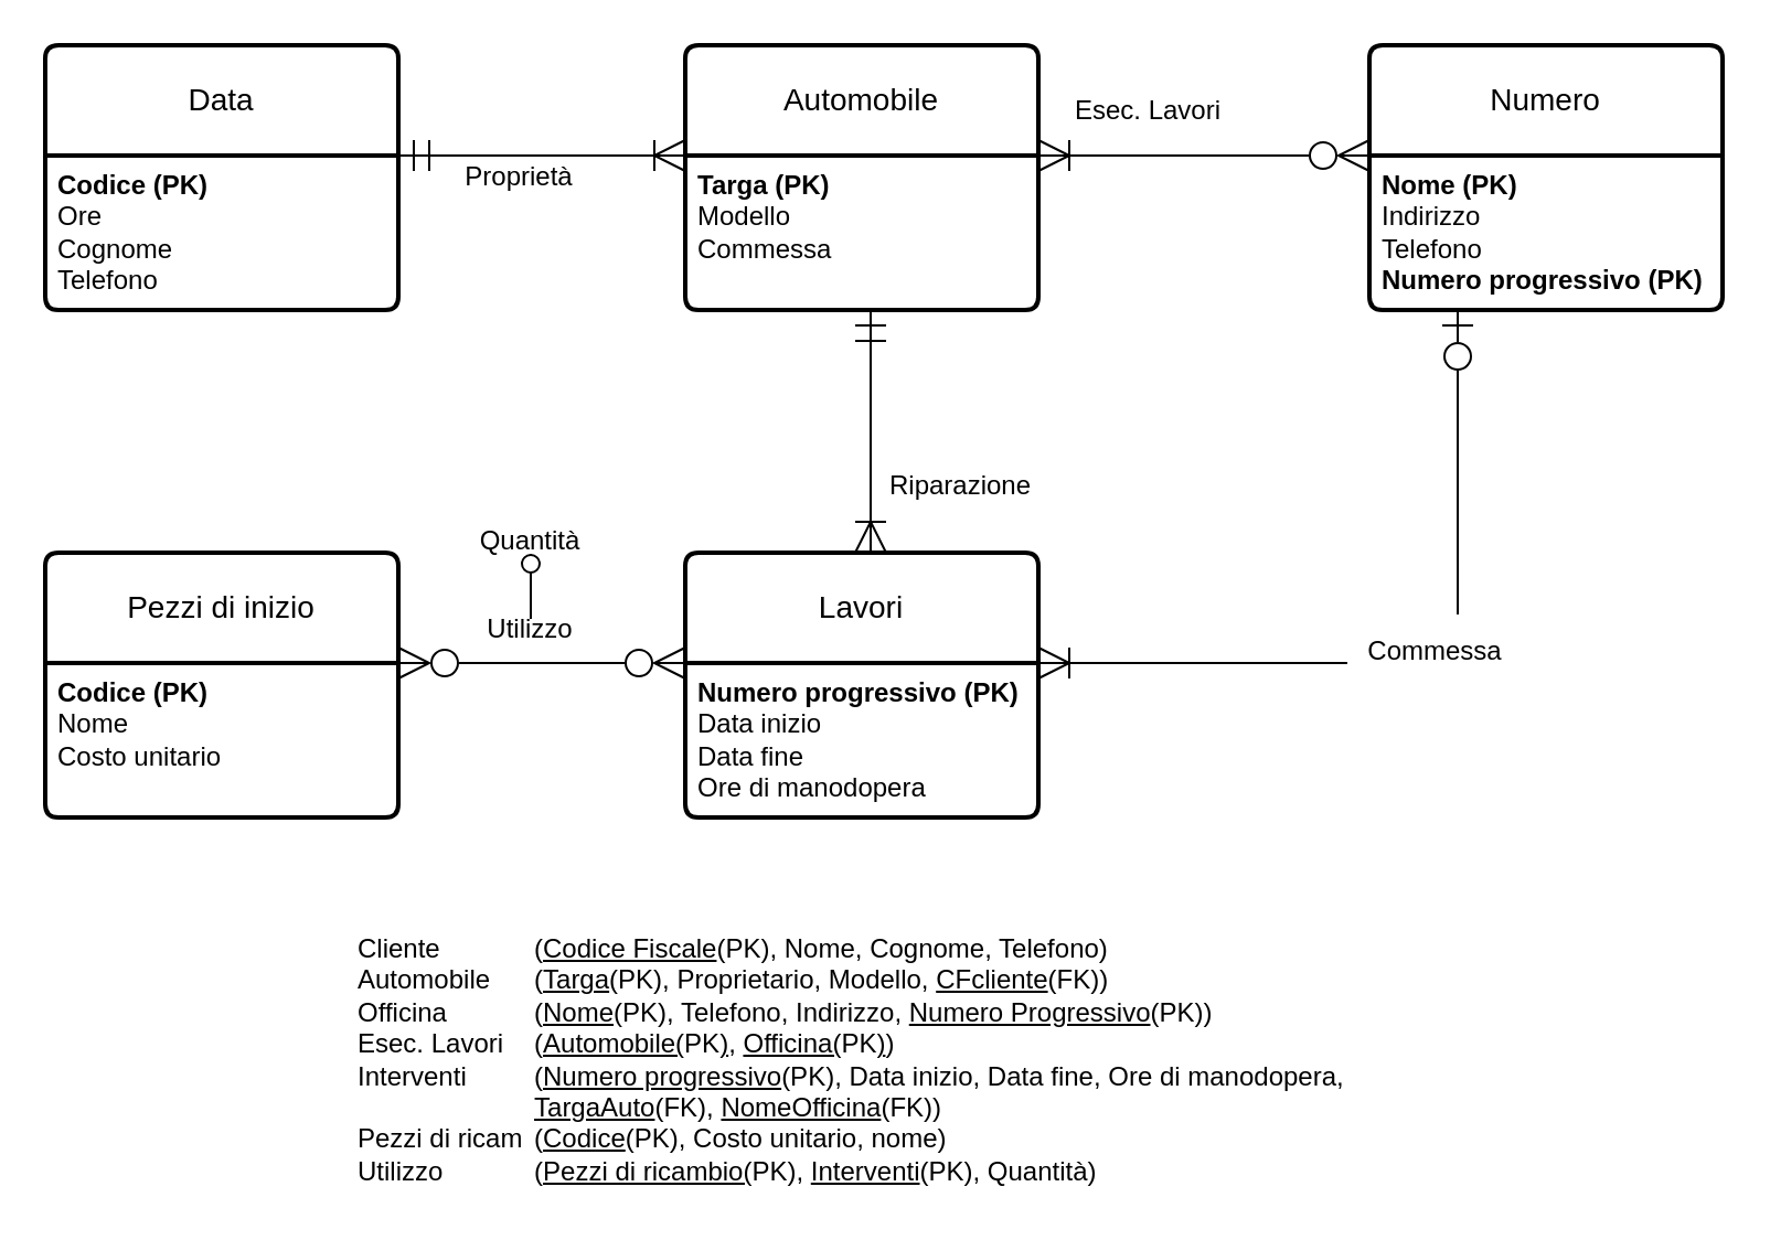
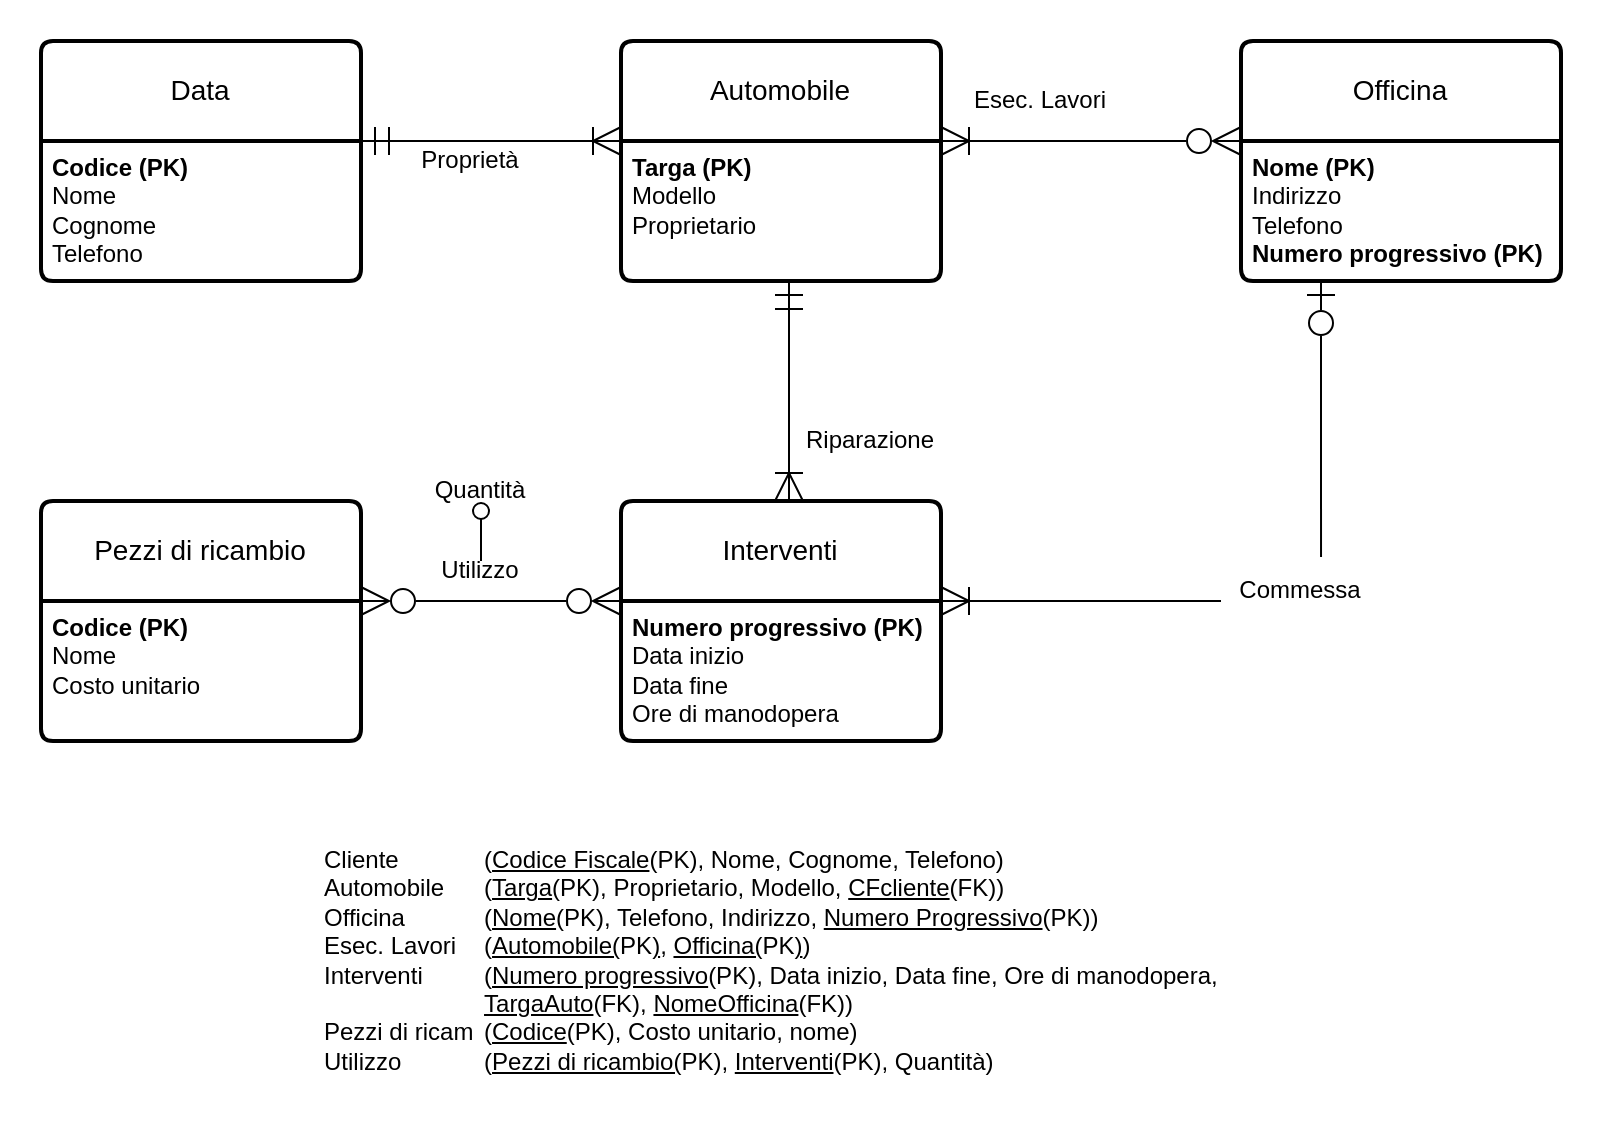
- <mxCell id="8" value="Numero" style="swimlane;childLayout=stackLayout;horizontal=1;startSize=50;horizontalStack=0;rounded=1;fontSize=14;fontStyle=0;strokeWidth=2;resizeParent=0;resizeLast=1;shadow=0;dashed=0;align=center;arcSize=4;whiteSpace=wrap;html=1;" vertex="1" parent="1"><mxGeometry x="620" y="20" width="160" height="120" as="geometry" /></mxCell>
+ <mxCell id="8" value="Officina" style="swimlane;childLayout=stackLayout;horizontal=1;startSize=50;horizontalStack=0;rounded=1;fontSize=14;fontStyle=0;strokeWidth=2;resizeParent=0;resizeLast=1;shadow=0;dashed=0;align=center;arcSize=4;whiteSpace=wrap;html=1;" vertex="1" parent="1"><mxGeometry x="620" y="20" width="160" height="120" as="geometry" /></mxCell>
- <mxCell id="5" value="&lt;b&gt;Targa (PK)&lt;/b&gt;&lt;div&gt;Modello&lt;br&gt;Commessa&lt;/div&gt;" style="align=left;strokeColor=none;fillColor=none;spacingLeft=4;fontSize=12;verticalAlign=top;resizable=0;rotatable=0;part=1;html=1;" vertex="1" parent="4"><mxGeometry y="50" width="160" height="70" as="geometry" /></mxCell>
+ <mxCell id="5" value="&lt;b&gt;Targa (PK)&lt;/b&gt;&lt;div&gt;Modello&lt;br&gt;Proprietario&lt;/div&gt;" style="align=left;strokeColor=none;fillColor=none;spacingLeft=4;fontSize=12;verticalAlign=top;resizable=0;rotatable=0;part=1;html=1;" vertex="1" parent="4"><mxGeometry y="50" width="160" height="70" as="geometry" /></mxCell>
- <mxCell id="3" value="&lt;b&gt;Codice (PK)&lt;/b&gt;&lt;div&gt;Ore&lt;/div&gt;&lt;div&gt;Cognome&lt;/div&gt;&lt;div&gt;Telefono&lt;/div&gt;" style="align=left;strokeColor=none;fillColor=none;spacingLeft=4;fontSize=12;verticalAlign=top;resizable=0;rotatable=0;part=1;html=1;" vertex="1" parent="2"><mxGeometry y="50" width="160" height="70" as="geometry" /></mxCell>
+ <mxCell id="3" value="&lt;b&gt;Codice (PK)&lt;/b&gt;&lt;div&gt;Nome&lt;/div&gt;&lt;div&gt;Cognome&lt;/div&gt;&lt;div&gt;Telefono&lt;/div&gt;" style="align=left;strokeColor=none;fillColor=none;spacingLeft=4;fontSize=12;verticalAlign=top;resizable=0;rotatable=0;part=1;html=1;" vertex="1" parent="2"><mxGeometry y="50" width="160" height="70" as="geometry" /></mxCell>
- <mxCell id="16" value="Pezzi di inizio" style="swimlane;childLayout=stackLayout;horizontal=1;startSize=50;horizontalStack=0;rounded=1;fontSize=14;fontStyle=0;strokeWidth=2;resizeParent=0;resizeLast=1;shadow=0;dashed=0;align=center;arcSize=4;whiteSpace=wrap;html=1;" vertex="1" parent="1"><mxGeometry x="20" y="250" width="160" height="120" as="geometry" /></mxCell>
+ <mxCell id="16" value="Pezzi di ricambio" style="swimlane;childLayout=stackLayout;horizontal=1;startSize=50;horizontalStack=0;rounded=1;fontSize=14;fontStyle=0;strokeWidth=2;resizeParent=0;resizeLast=1;shadow=0;dashed=0;align=center;arcSize=4;whiteSpace=wrap;html=1;" vertex="1" parent="1"><mxGeometry x="20" y="250" width="160" height="120" as="geometry" /></mxCell>
- <mxCell id="12" value="Lavori" style="swimlane;childLayout=stackLayout;horizontal=1;startSize=50;horizontalStack=0;rounded=1;fontSize=14;fontStyle=0;strokeWidth=2;resizeParent=0;resizeLast=1;shadow=0;dashed=0;align=center;arcSize=4;whiteSpace=wrap;html=1;" vertex="1" parent="1"><mxGeometry x="310" y="250" width="160" height="120" as="geometry" /></mxCell>
+ <mxCell id="12" value="Interventi" style="swimlane;childLayout=stackLayout;horizontal=1;startSize=50;horizontalStack=0;rounded=1;fontSize=14;fontStyle=0;strokeWidth=2;resizeParent=0;resizeLast=1;shadow=0;dashed=0;align=center;arcSize=4;whiteSpace=wrap;html=1;" vertex="1" parent="1"><mxGeometry x="310" y="250" width="160" height="120" as="geometry" /></mxCell>
